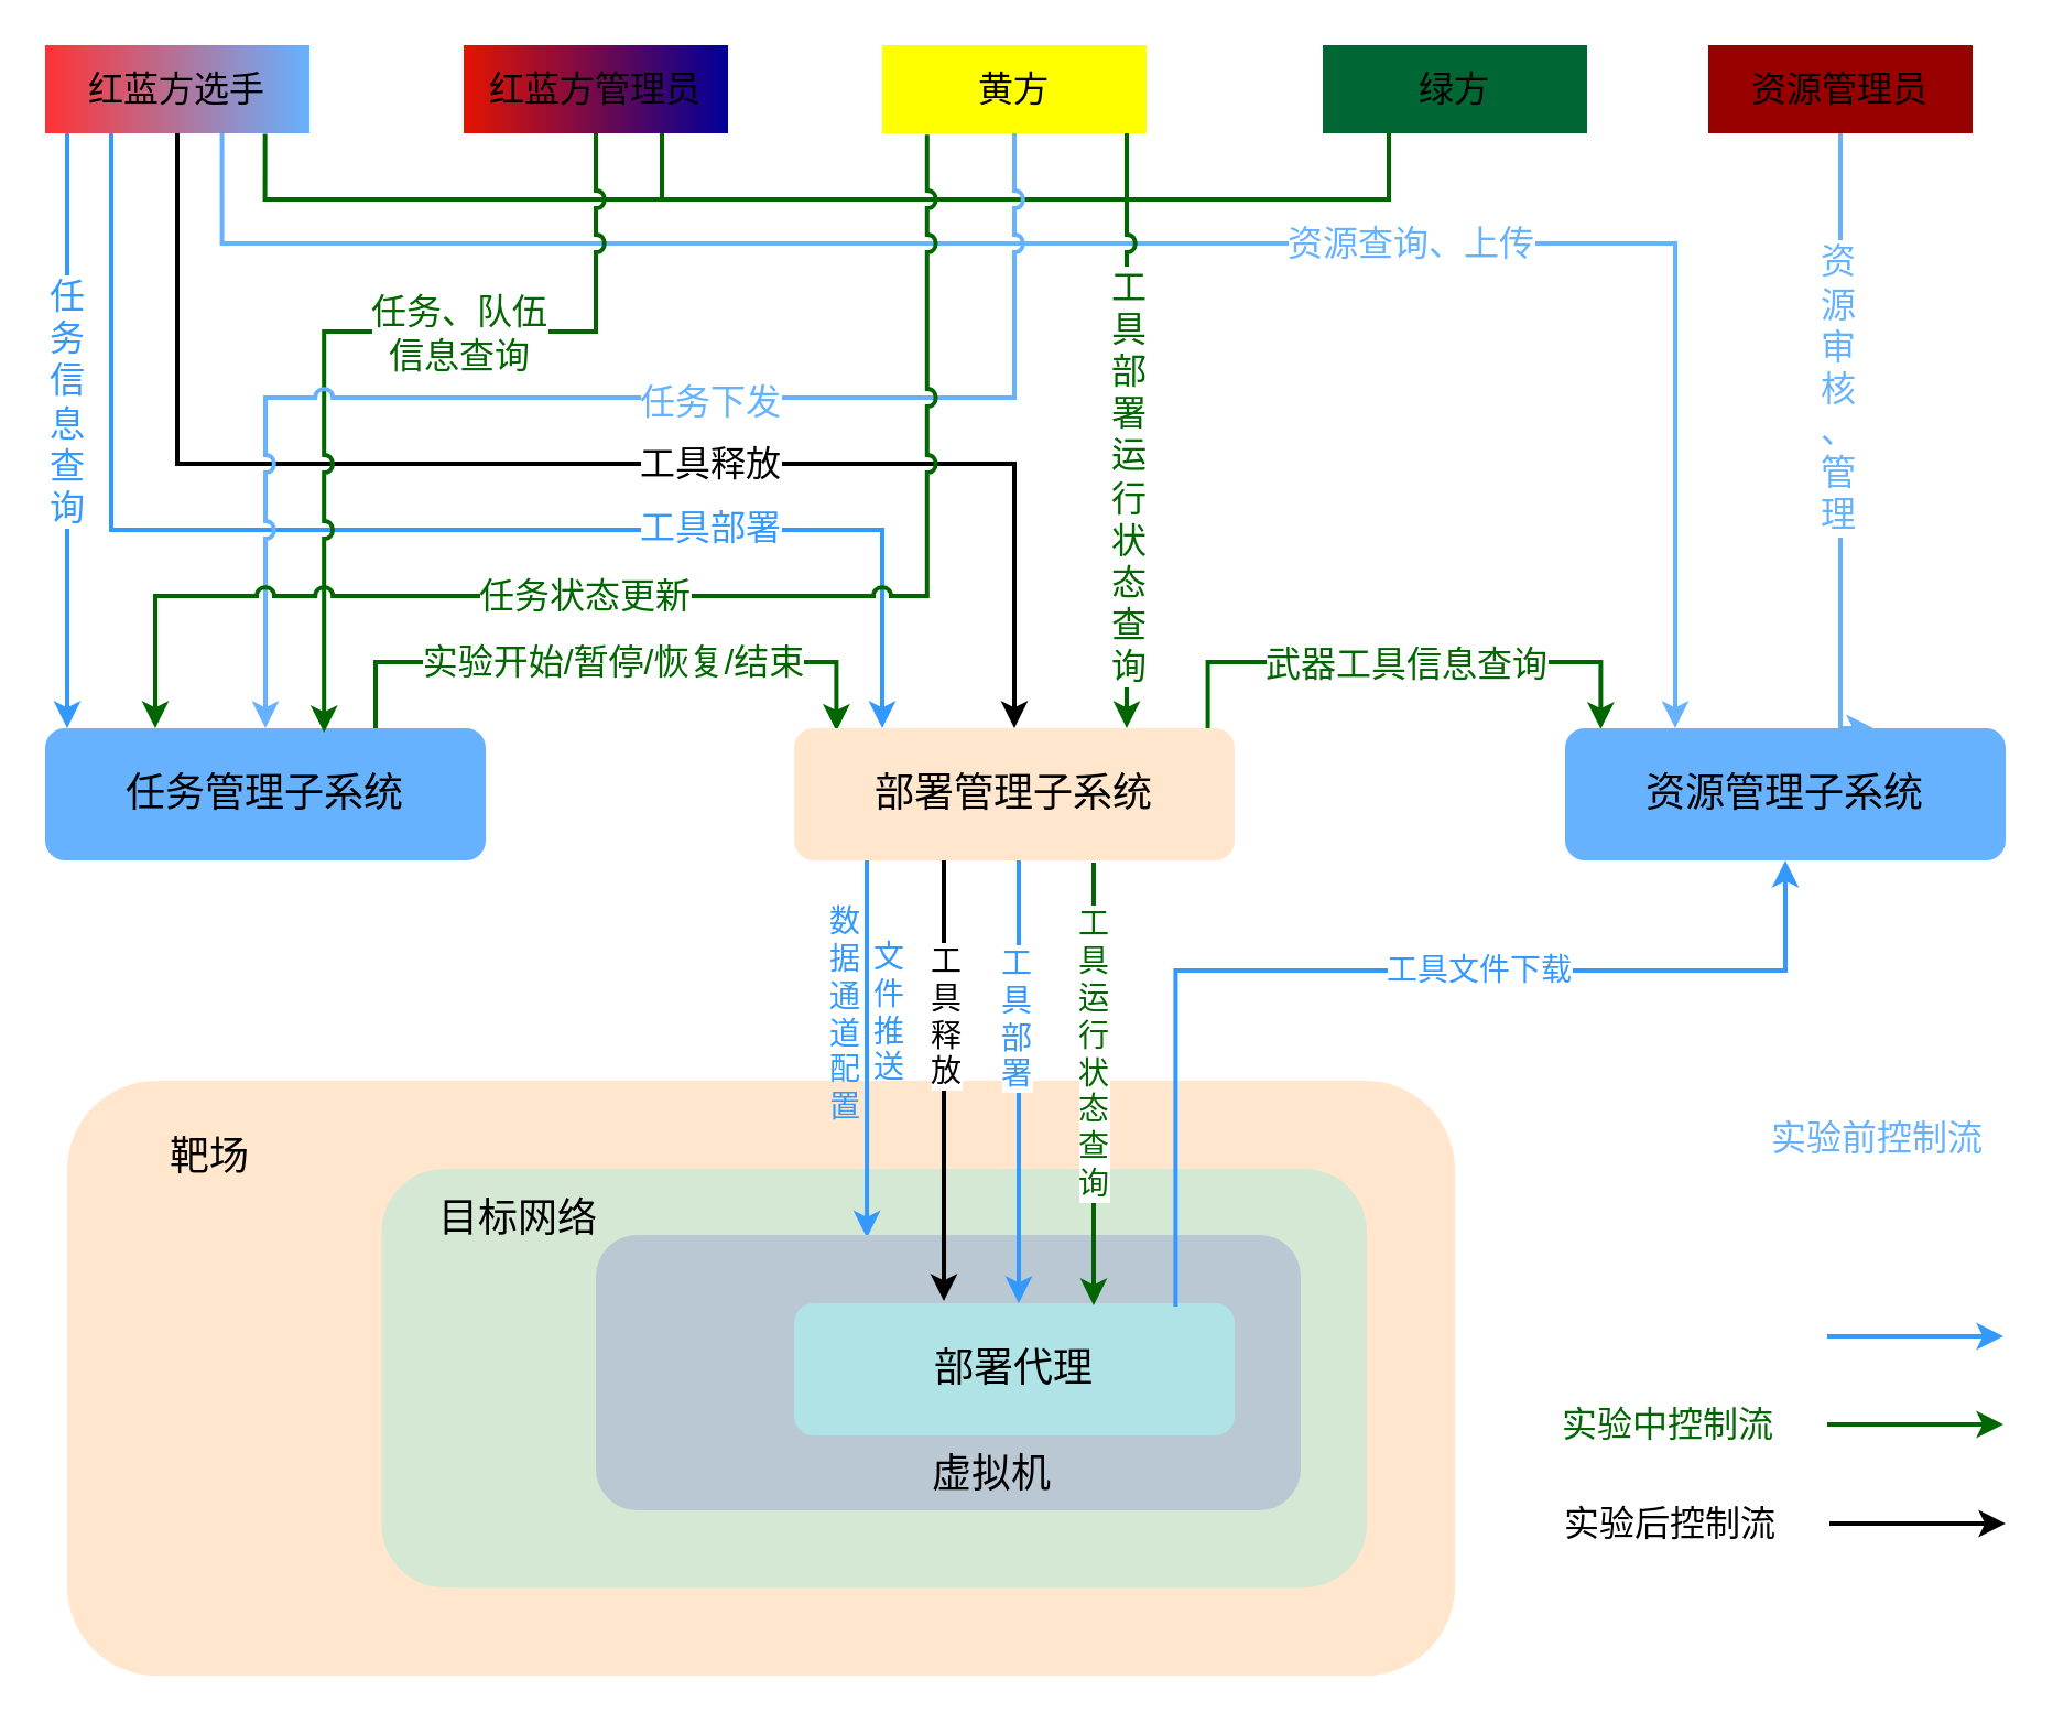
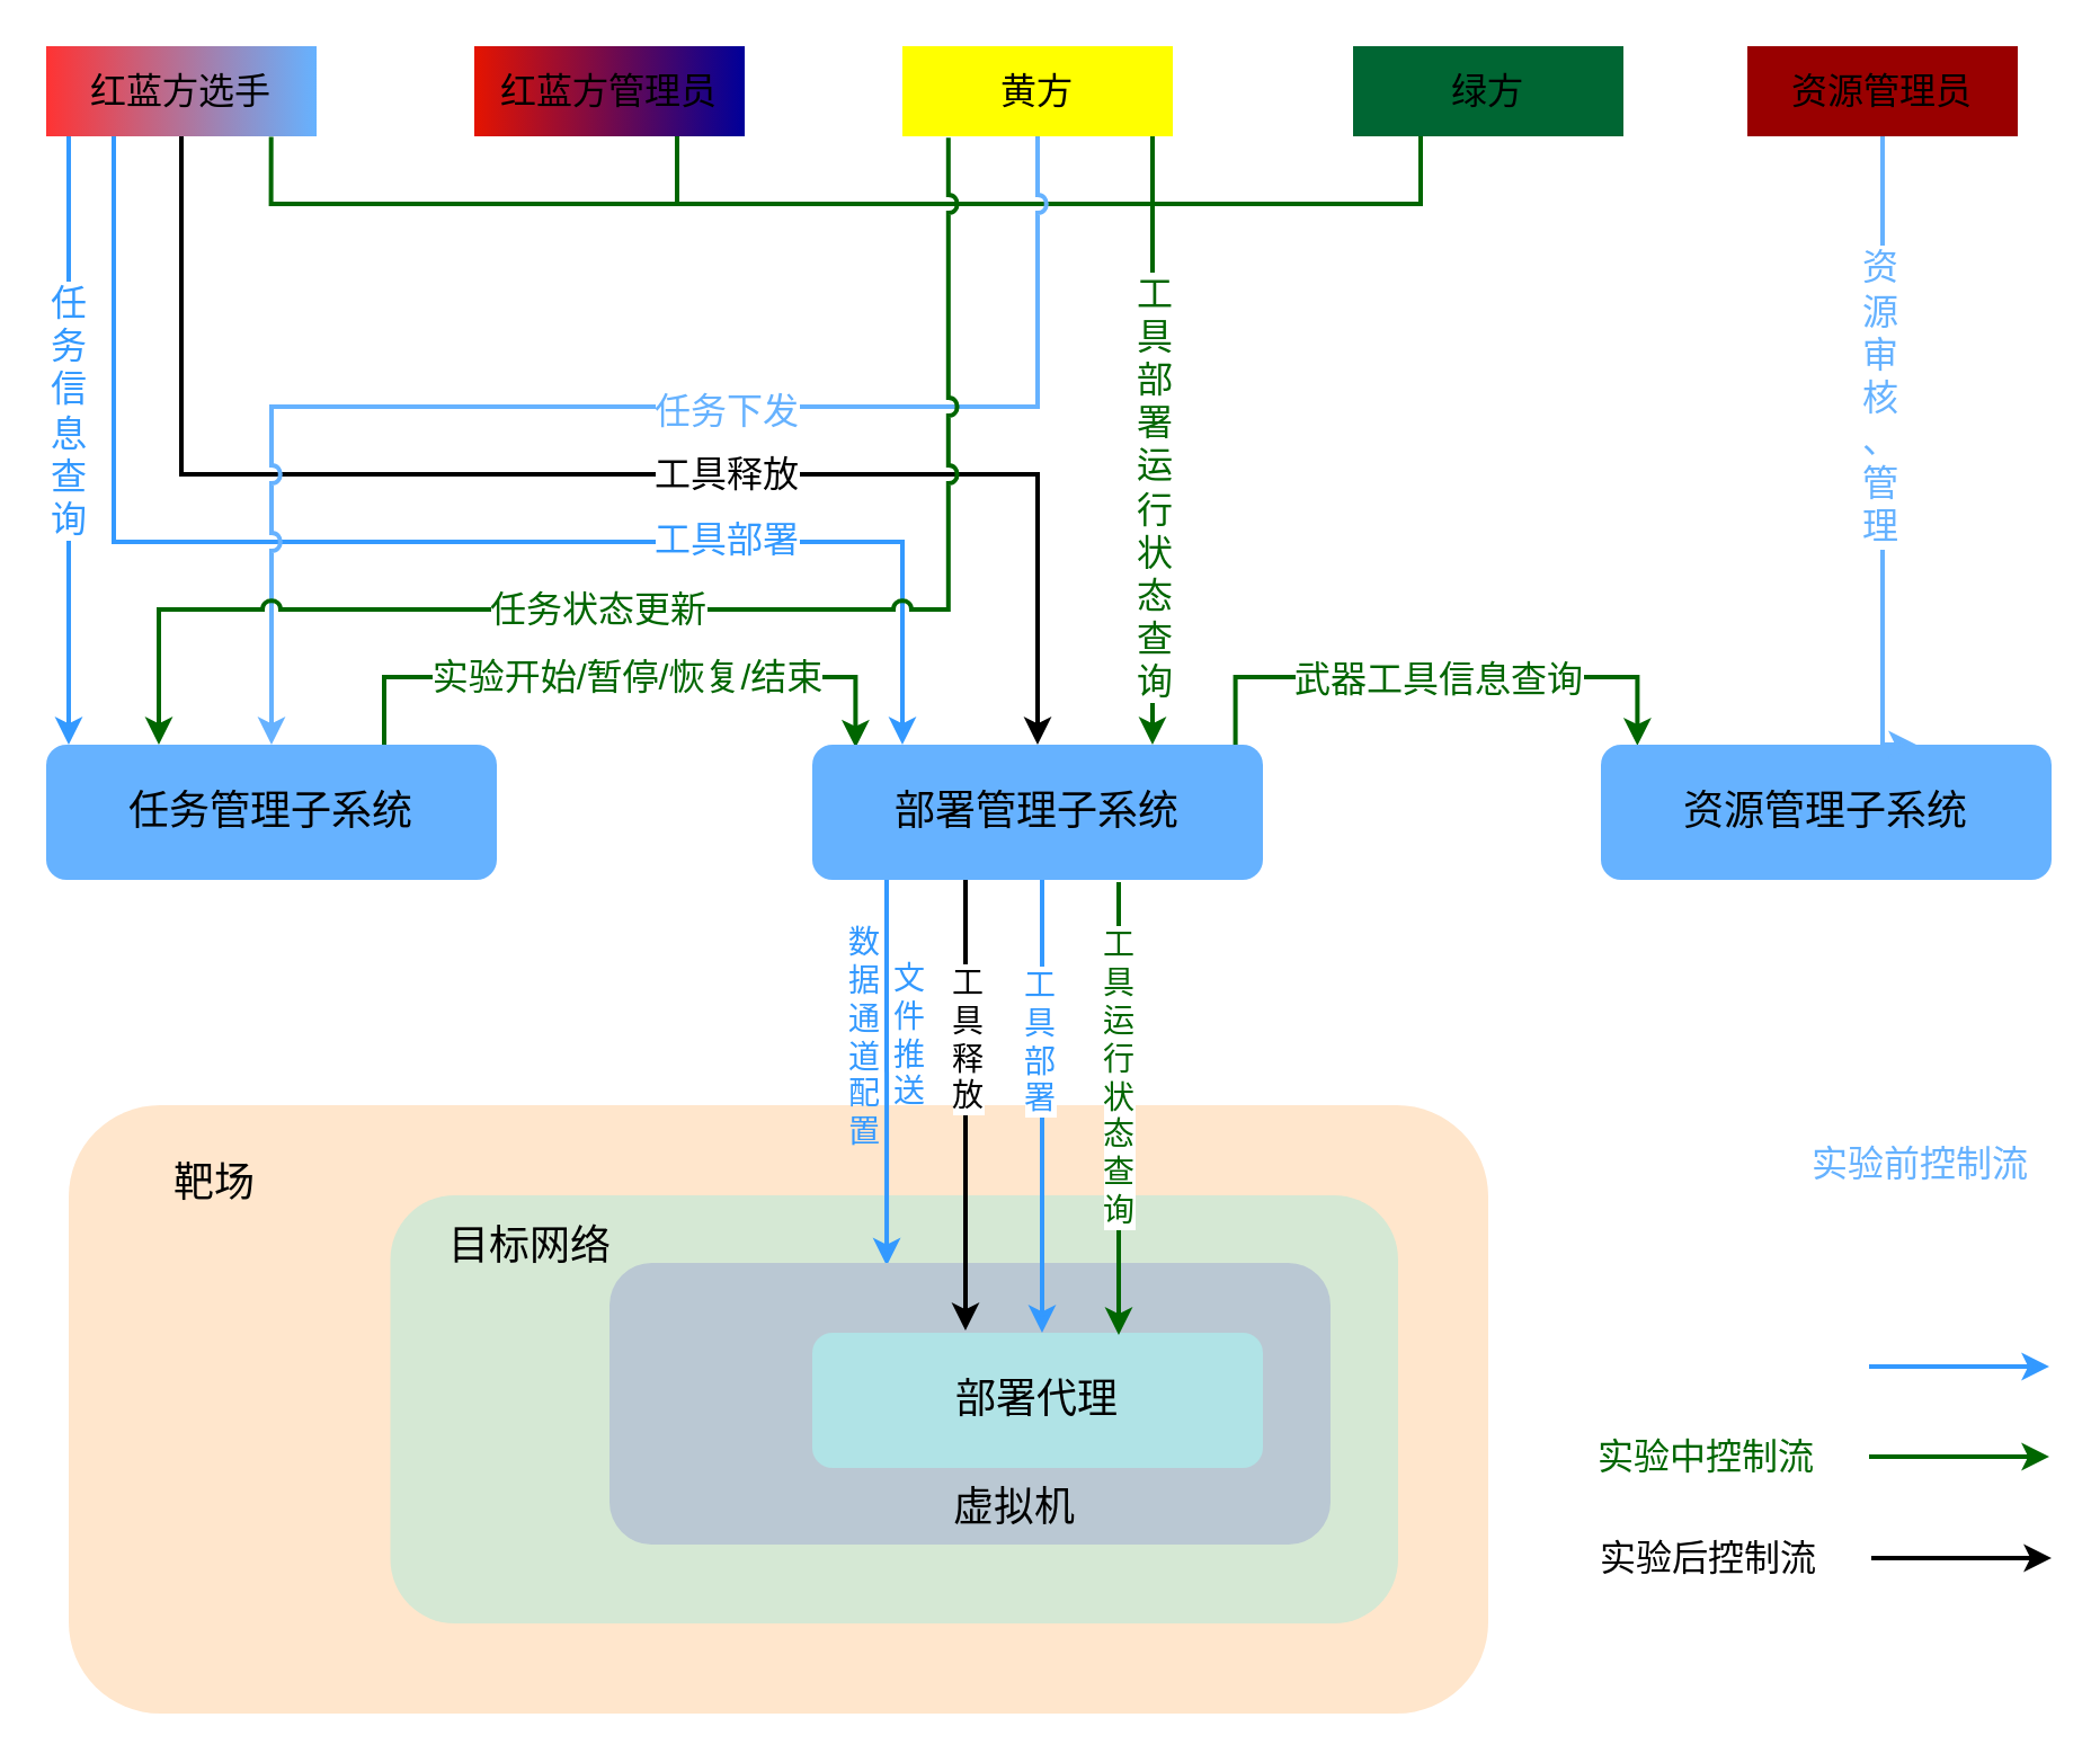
- <mxCell id="20" style="edgeStyle=orthogonalEdgeStyle;rounded=0;orthogonalLoop=1;jettySize=auto;html=1;exitX=0.669;exitY=0.98;exitDx=0;exitDy=0;entryX=0.25;entryY=0;entryDx=0;entryDy=0;fontSize=16;fontColor=#000000;endArrow=classic;endFill=1;strokeColor=#66B2FF;strokeWidth=2;exitPerimeter=0;jumpStyle=arc;" parent="1" source="26" target="13" edge="1"><mxGeometry relative="1" as="geometry"><Array as="points"><mxPoint x="100" y="110" /><mxPoint x="760" y="110" /></Array></mxGeometry></mxCell>
- <mxCell id="21" value="&lt;font color=&quot;#66b2ff&quot; style=&quot;font-size: 16px;&quot;&gt;资源查询、上传&lt;/font&gt;" style="edgeLabel;html=1;align=center;verticalAlign=middle;resizable=0;points=[];fontSize=16;fontColor=#000000;" parent="20" vertex="1" connectable="0"><mxGeometry x="0.026" relative="1" as="geometry"><mxPoint x="113" y="-1" as="offset" /></mxGeometry></mxCell>
- <mxCell id="27" style="edgeStyle=orthogonalEdgeStyle;rounded=0;orthogonalLoop=1;jettySize=auto;html=1;exitX=0.5;exitY=1;exitDx=0;exitDy=0;entryX=0.633;entryY=0.033;entryDx=0;entryDy=0;entryPerimeter=0;fontSize=12;fontColor=#66B2FF;endArrow=classic;endFill=1;strokeColor=#006600;strokeWidth=2;jumpStyle=arc;" parent="1" source="30" target="6" edge="1"><mxGeometry relative="1" as="geometry"><Array as="points"><mxPoint x="270" y="150" /><mxPoint x="147" y="150" /></Array></mxGeometry></mxCell>
- <mxCell id="28" value="任务、队伍&lt;br style=&quot;font-size: 16px;&quot;&gt;信息查询" style="edgeLabel;html=1;align=center;verticalAlign=middle;resizable=0;points=[];fontSize=16;fontColor=#006600;" parent="27" vertex="1" connectable="0"><mxGeometry x="-0.152" y="-4" relative="1" as="geometry"><mxPoint x="15" y="4" as="offset" /></mxGeometry></mxCell>
- <mxCell id="12" value="&lt;font style=&quot;font-size: 18px;&quot;&gt;部署管理子系统&lt;/font&gt;" style="rounded=1;whiteSpace=wrap;html=1;fillColor=#ffe6cc;strokeColor=none;fontSize=18;" parent="1" vertex="1"><mxGeometry x="360" y="330" width="200" height="60" as="geometry" /></mxCell>
+ <mxCell id="12" value="&lt;font style=&quot;font-size: 18px;&quot;&gt;部署管理子系统&lt;/font&gt;" style="rounded=1;whiteSpace=wrap;html=1;fillColor=#66B2FF;strokeColor=none;fontSize=18;" parent="1" vertex="1"><mxGeometry x="360" y="330" width="200" height="60" as="geometry" /></mxCell>
- <mxCell id="56" style="edgeStyle=orthogonalEdgeStyle;rounded=0;orthogonalLoop=1;jettySize=auto;html=1;exitX=0.5;exitY=1;exitDx=0;exitDy=0;entryX=0.866;entryY=0.025;entryDx=0;entryDy=0;entryPerimeter=0;fontSize=12;fontColor=#3399FF;startArrow=classic;startFill=1;endArrow=none;endFill=0;strokeColor=#3399FF;strokeWidth=2;jumpStyle=arc;" parent="1" source="13" target="17" edge="1"><mxGeometry relative="1" as="geometry"><Array as="points"><mxPoint x="810" y="440" /><mxPoint x="533" y="440" /></Array></mxGeometry></mxCell>
- <mxCell id="57" value="工具文件下载" style="edgeLabel;html=1;align=center;verticalAlign=middle;resizable=0;points=[];fontSize=14;fontColor=#3399FF;" parent="56" vertex="1" connectable="0"><mxGeometry x="-0.103" y="-1" relative="1" as="geometry"><mxPoint x="25" as="offset" /></mxGeometry></mxCell>
